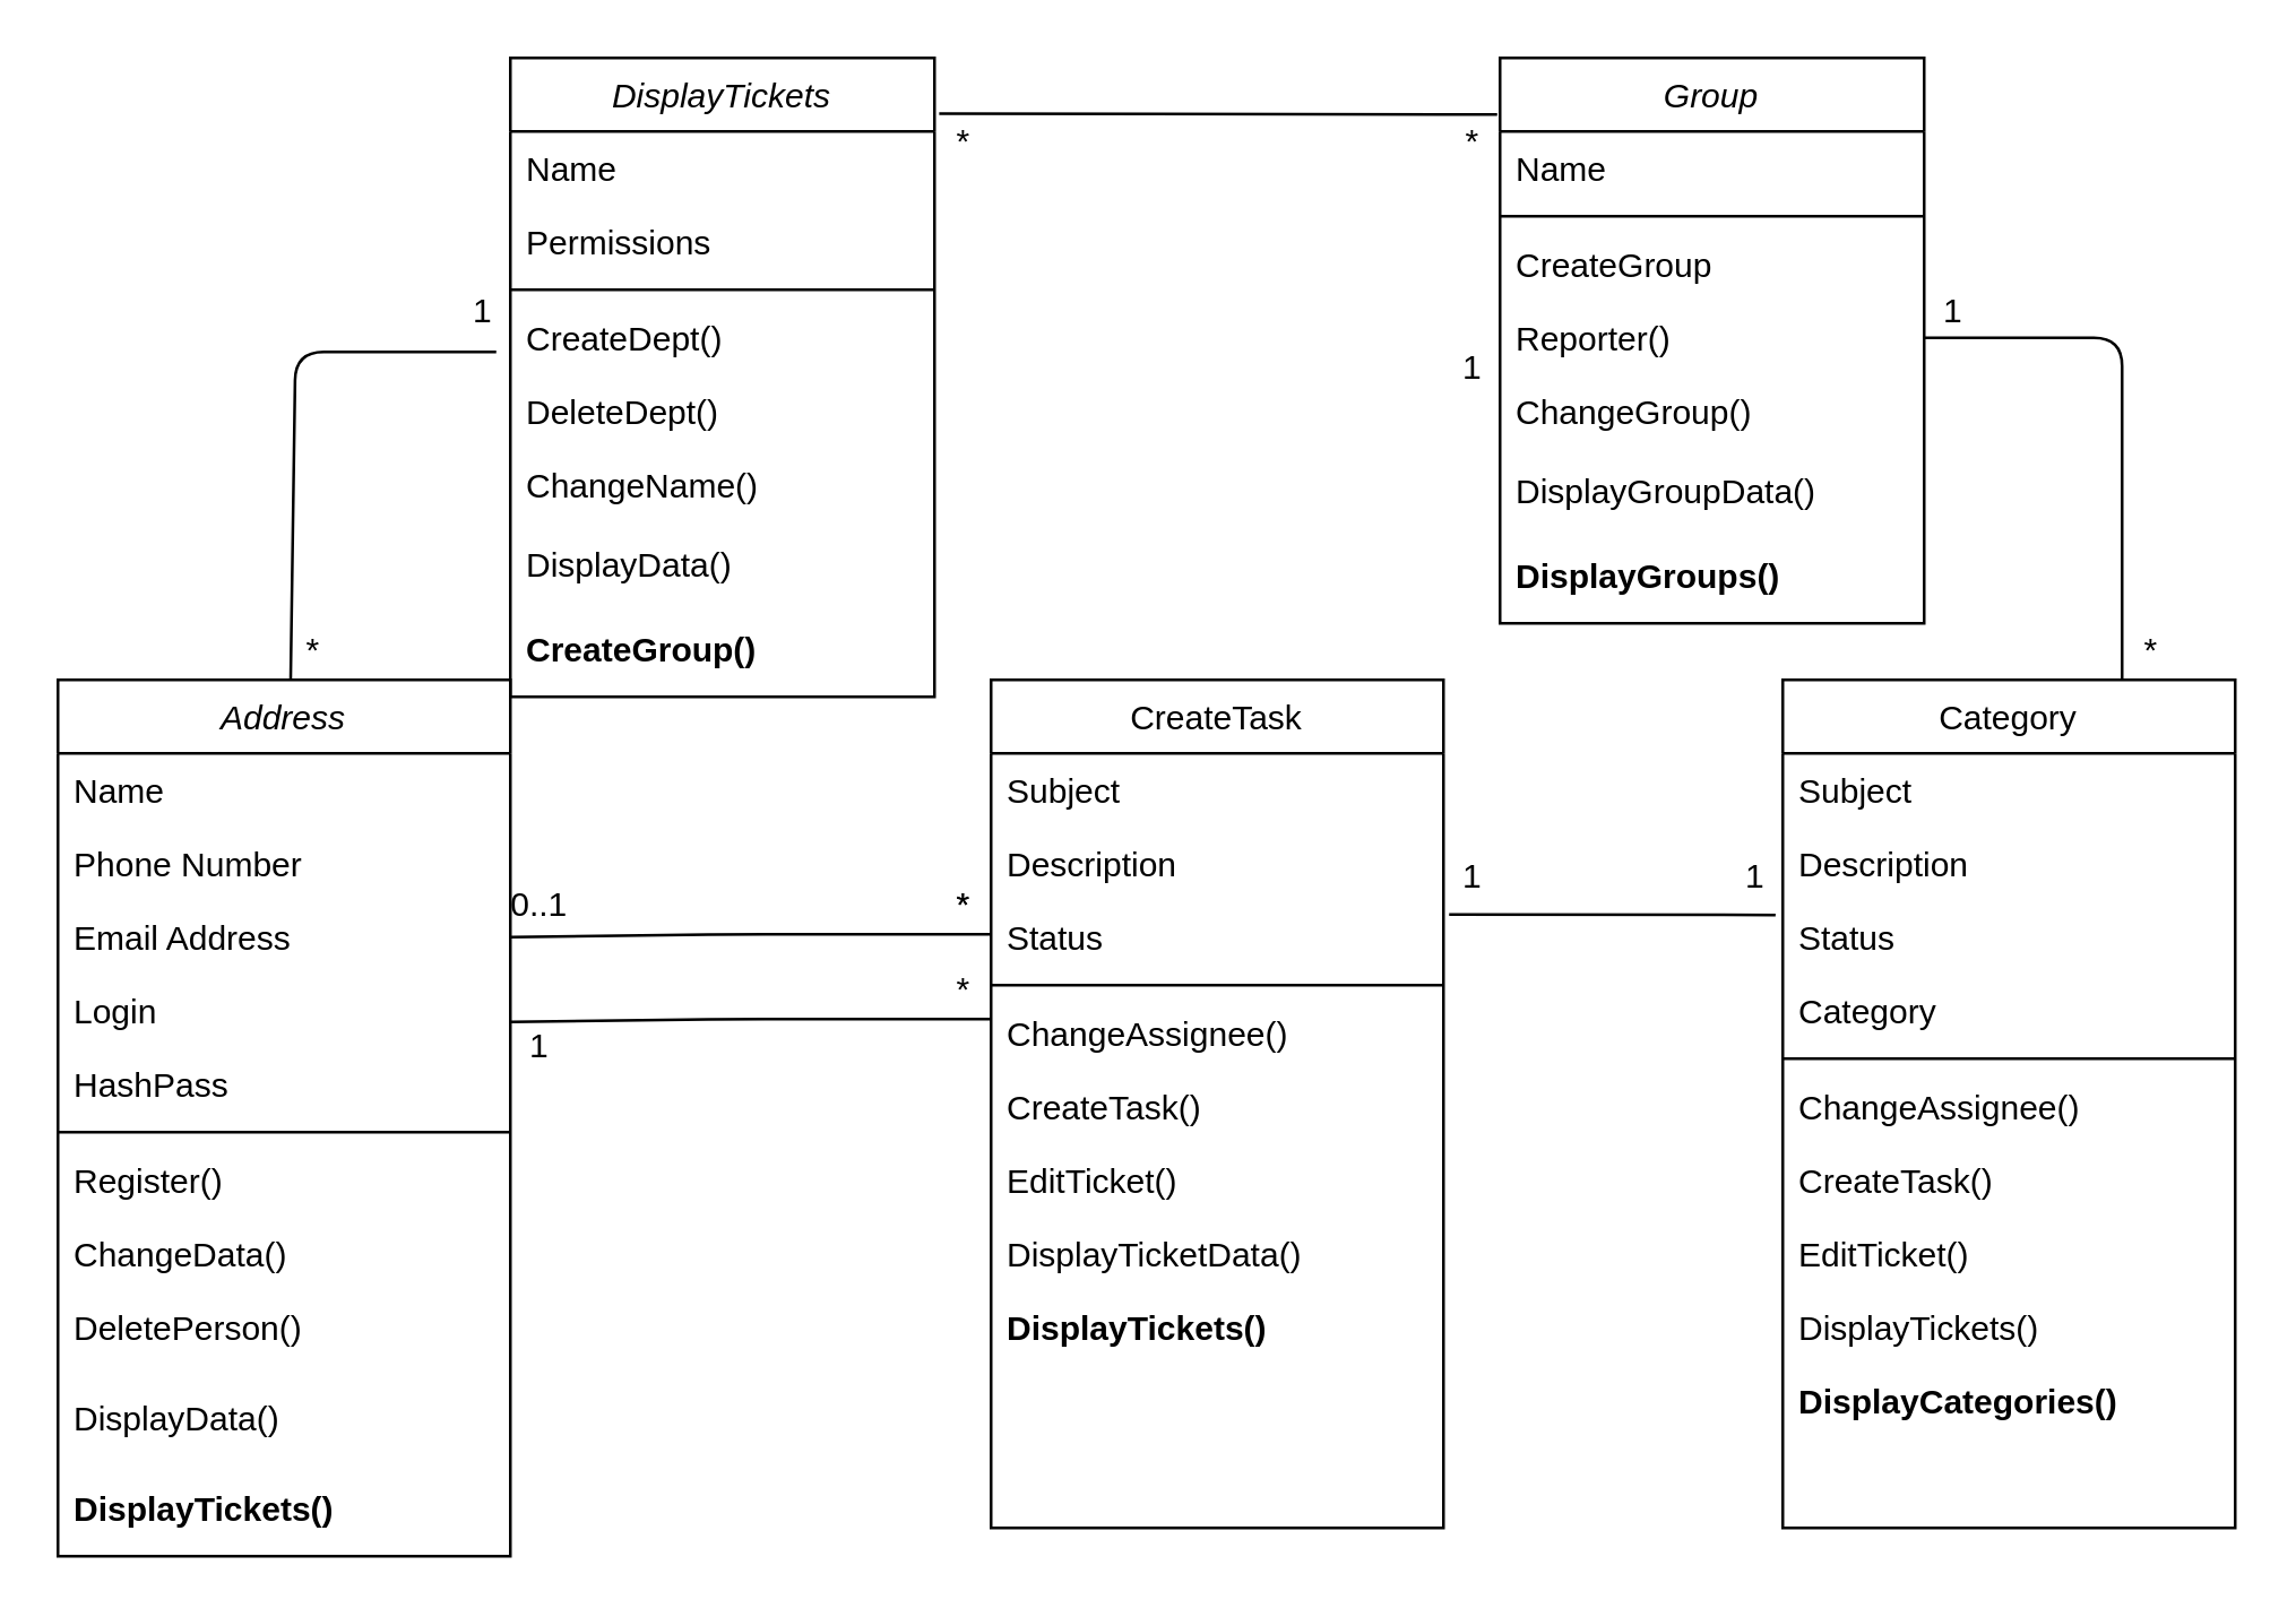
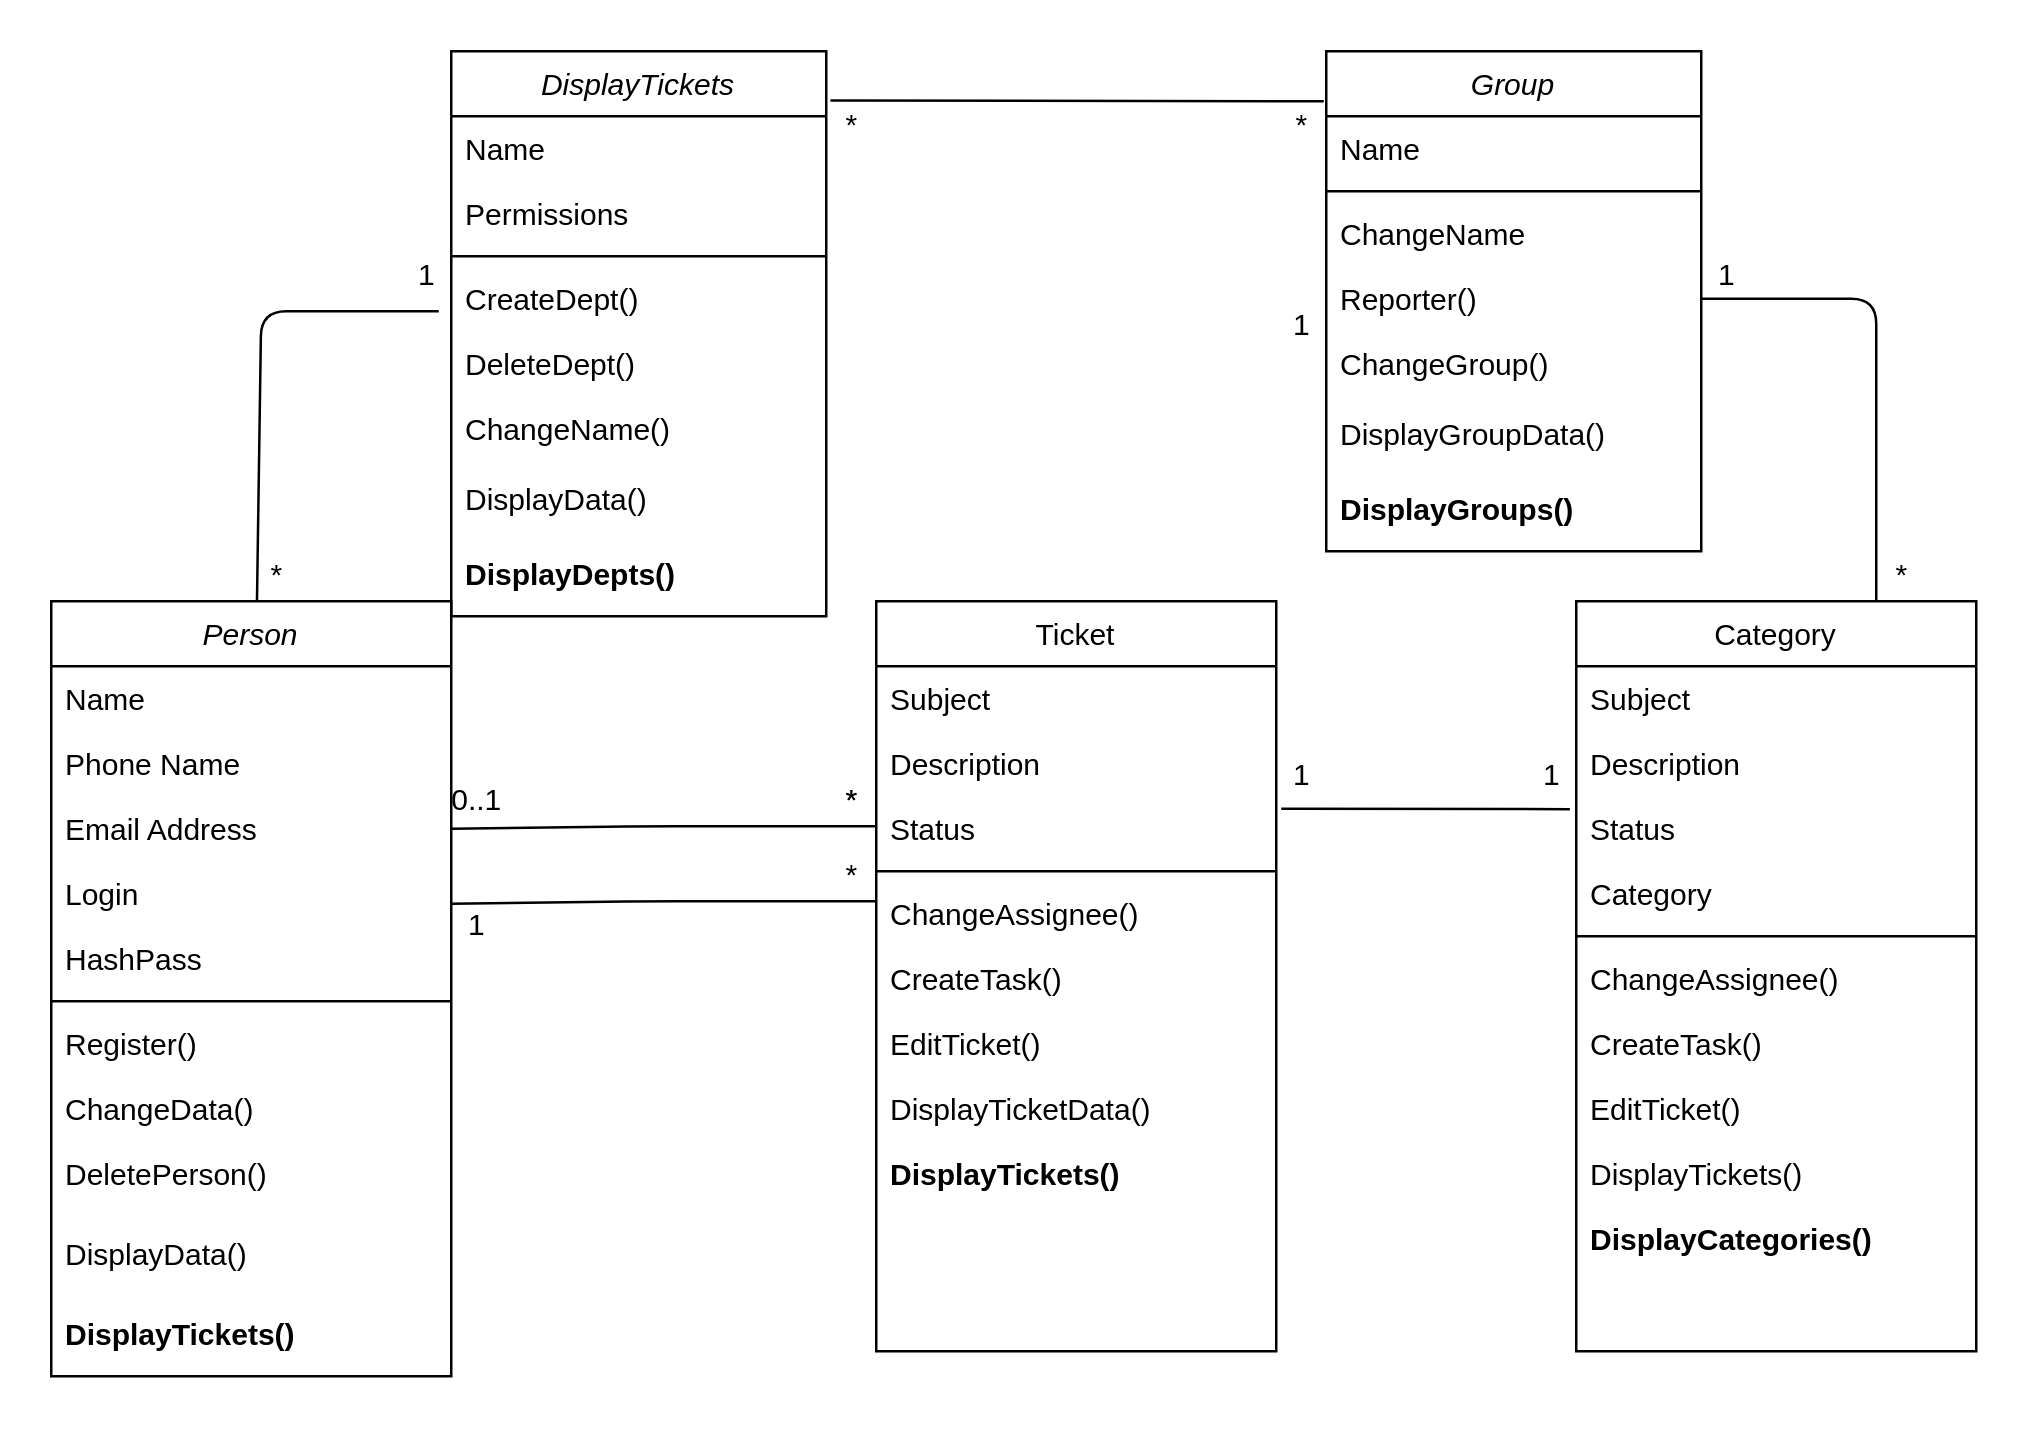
- <mxCell id="45" value="CreateGroup" style="text;align=left;verticalAlign=top;spacingLeft=4;spacingRight=4;overflow=hidden;rotatable=0;points=[[0,0.5],[1,0.5]];portConstraint=eastwest;" vertex="1" parent="42"><mxGeometry y="60" width="150" height="26" as="geometry" /></mxCell>
+ <mxCell id="45" value="ChangeName" style="text;align=left;verticalAlign=top;spacingLeft=4;spacingRight=4;overflow=hidden;rotatable=0;points=[[0,0.5],[1,0.5]];portConstraint=eastwest;" vertex="1" parent="42"><mxGeometry y="60" width="150" height="26" as="geometry" /></mxCell>
- <mxCell id="32" value="CreateGroup()" style="text;align=left;verticalAlign=top;spacingLeft=4;spacingRight=4;overflow=hidden;rotatable=0;points=[[0,0.5],[1,0.5]];portConstraint=eastwest;rounded=1;fontStyle=1" parent="24" vertex="1"><mxGeometry y="196" width="150" height="30" as="geometry" /></mxCell>
+ <mxCell id="32" value="DisplayDepts()" style="text;align=left;verticalAlign=top;spacingLeft=4;spacingRight=4;overflow=hidden;rotatable=0;points=[[0,0.5],[1,0.5]];portConstraint=eastwest;rounded=1;fontStyle=1" parent="24" vertex="1"><mxGeometry y="196" width="150" height="30" as="geometry" /></mxCell>
- <mxCell id="2" value="Address" style="swimlane;fontStyle=2;align=center;verticalAlign=top;childLayout=stackLayout;horizontal=1;startSize=26;horizontalStack=0;resizeParent=1;resizeLast=0;collapsible=1;marginBottom=0;rounded=0;shadow=0;strokeWidth=1;" parent="1" vertex="1"><mxGeometry x="20" y="240" width="160" height="310" as="geometry"><mxRectangle x="230" y="140" width="160" height="26" as="alternateBounds" /></mxGeometry></mxCell>
+ <mxCell id="2" value="Person" style="swimlane;fontStyle=2;align=center;verticalAlign=top;childLayout=stackLayout;horizontal=1;startSize=26;horizontalStack=0;resizeParent=1;resizeLast=0;collapsible=1;marginBottom=0;rounded=0;shadow=0;strokeWidth=1;" parent="1" vertex="1"><mxGeometry x="20" y="240" width="160" height="310" as="geometry"><mxRectangle x="230" y="140" width="160" height="26" as="alternateBounds" /></mxGeometry></mxCell>
- <mxCell id="14" value="CreateTask" style="swimlane;fontStyle=0;align=center;verticalAlign=top;childLayout=stackLayout;horizontal=1;startSize=26;horizontalStack=0;resizeParent=1;resizeLast=0;collapsible=1;marginBottom=0;rounded=0;shadow=0;strokeWidth=1;" parent="1" vertex="1"><mxGeometry x="350" y="240" width="160" height="300" as="geometry"><mxRectangle x="550" y="140" width="160" height="26" as="alternateBounds" /></mxGeometry></mxCell>
+ <mxCell id="14" value="Ticket" style="swimlane;fontStyle=0;align=center;verticalAlign=top;childLayout=stackLayout;horizontal=1;startSize=26;horizontalStack=0;resizeParent=1;resizeLast=0;collapsible=1;marginBottom=0;rounded=0;shadow=0;strokeWidth=1;" parent="1" vertex="1"><mxGeometry x="350" y="240" width="160" height="300" as="geometry"><mxRectangle x="550" y="140" width="160" height="26" as="alternateBounds" /></mxGeometry></mxCell>
- <mxCell id="4" value="Phone Number" style="text;align=left;verticalAlign=top;spacingLeft=4;spacingRight=4;overflow=hidden;rotatable=0;points=[[0,0.5],[1,0.5]];portConstraint=eastwest;rounded=0;shadow=0;html=0;" parent="2" vertex="1"><mxGeometry y="52" width="160" height="26" as="geometry" /></mxCell>
+ <mxCell id="4" value="Phone Name" style="text;align=left;verticalAlign=top;spacingLeft=4;spacingRight=4;overflow=hidden;rotatable=0;points=[[0,0.5],[1,0.5]];portConstraint=eastwest;rounded=0;shadow=0;html=0;" parent="2" vertex="1"><mxGeometry y="52" width="160" height="26" as="geometry" /></mxCell>
